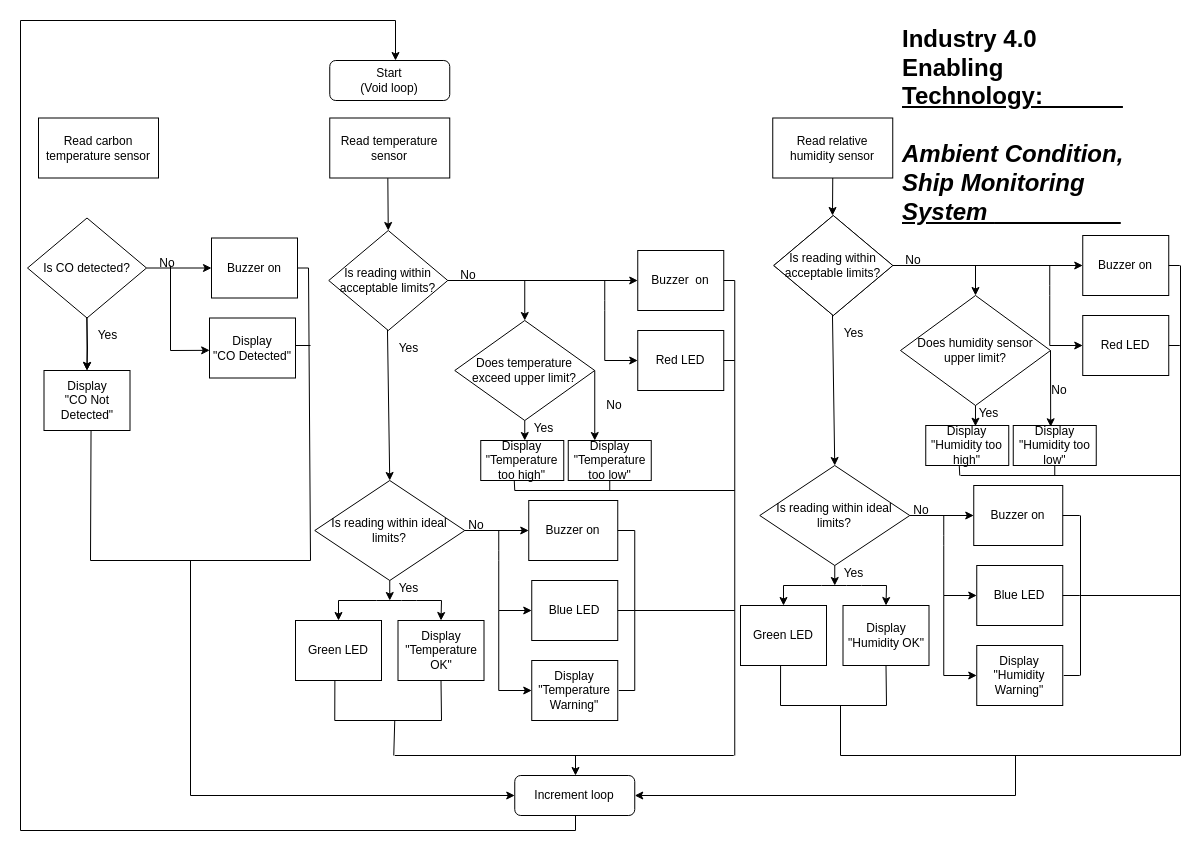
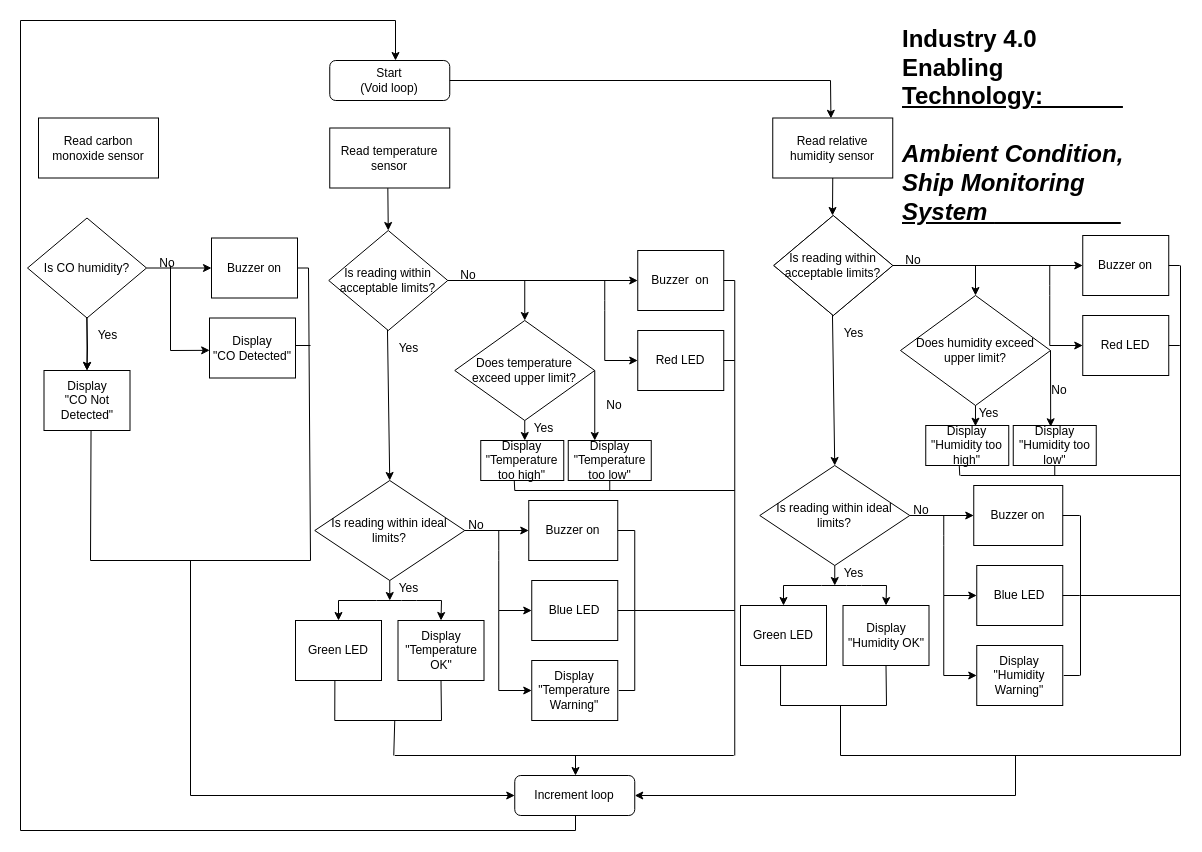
+ <mxCell id="10" value="" style="endArrow=classic;html=1;rounded=0;exitX=1;exitY=0.5;exitDx=0;exitDy=0;entryX=0.485;entryY=0.005;entryDx=0;entryDy=0;entryPerimeter=0;" parent="1" source="6" target="8" edge="1"><mxGeometry width="50" height="50" relative="1" as="geometry"><mxPoint x="450" y="75" as="sourcePoint" /><mxPoint x="830" y="115" as="targetPoint" /><Array as="points"><mxPoint x="830" y="80" /></Array></mxGeometry></mxCell>
- <mxCell id="7" value="Read temperature sensor" style="rounded=0;whiteSpace=wrap;html=1;" parent="1" vertex="1"><mxGeometry x="329.25" y="117.5" width="120" height="60" as="geometry" /></mxCell>
+ <mxCell id="7" value="Read temperature sensor" style="rounded=0;whiteSpace=wrap;html=1;" parent="1" vertex="1"><mxGeometry x="329.25" y="127.5" width="120" height="60" as="geometry" /></mxCell>
- <mxCell id="9" value="Read carbon temperature sensor" style="rounded=0;whiteSpace=wrap;html=1;" parent="1" vertex="1"><mxGeometry x="38" y="117.5" width="120" height="60" as="geometry" /></mxCell>
+ <mxCell id="9" value="Read carbon monoxide sensor" style="rounded=0;whiteSpace=wrap;html=1;" parent="1" vertex="1"><mxGeometry x="38" y="117.5" width="120" height="60" as="geometry" /></mxCell>
- <mxCell id="11" value="Is CO detected?" style="rhombus;whiteSpace=wrap;html=1;" parent="1" vertex="1"><mxGeometry x="27" y="217.5" width="119" height="100" as="geometry" /></mxCell>
+ <mxCell id="11" value="Is CO humidity?" style="rhombus;whiteSpace=wrap;html=1;" parent="1" vertex="1"><mxGeometry x="27" y="217.5" width="119" height="100" as="geometry" /></mxCell>
- <mxCell id="93" value="Does humidity sensor upper limit?" style="rhombus;whiteSpace=wrap;html=1;" parent="1" vertex="1"><mxGeometry x="900" y="295" width="150" height="110" as="geometry" /></mxCell>
+ <mxCell id="93" value="Does humidity exceed upper limit?" style="rhombus;whiteSpace=wrap;html=1;" parent="1" vertex="1"><mxGeometry x="900" y="295" width="150" height="110" as="geometry" /></mxCell>
